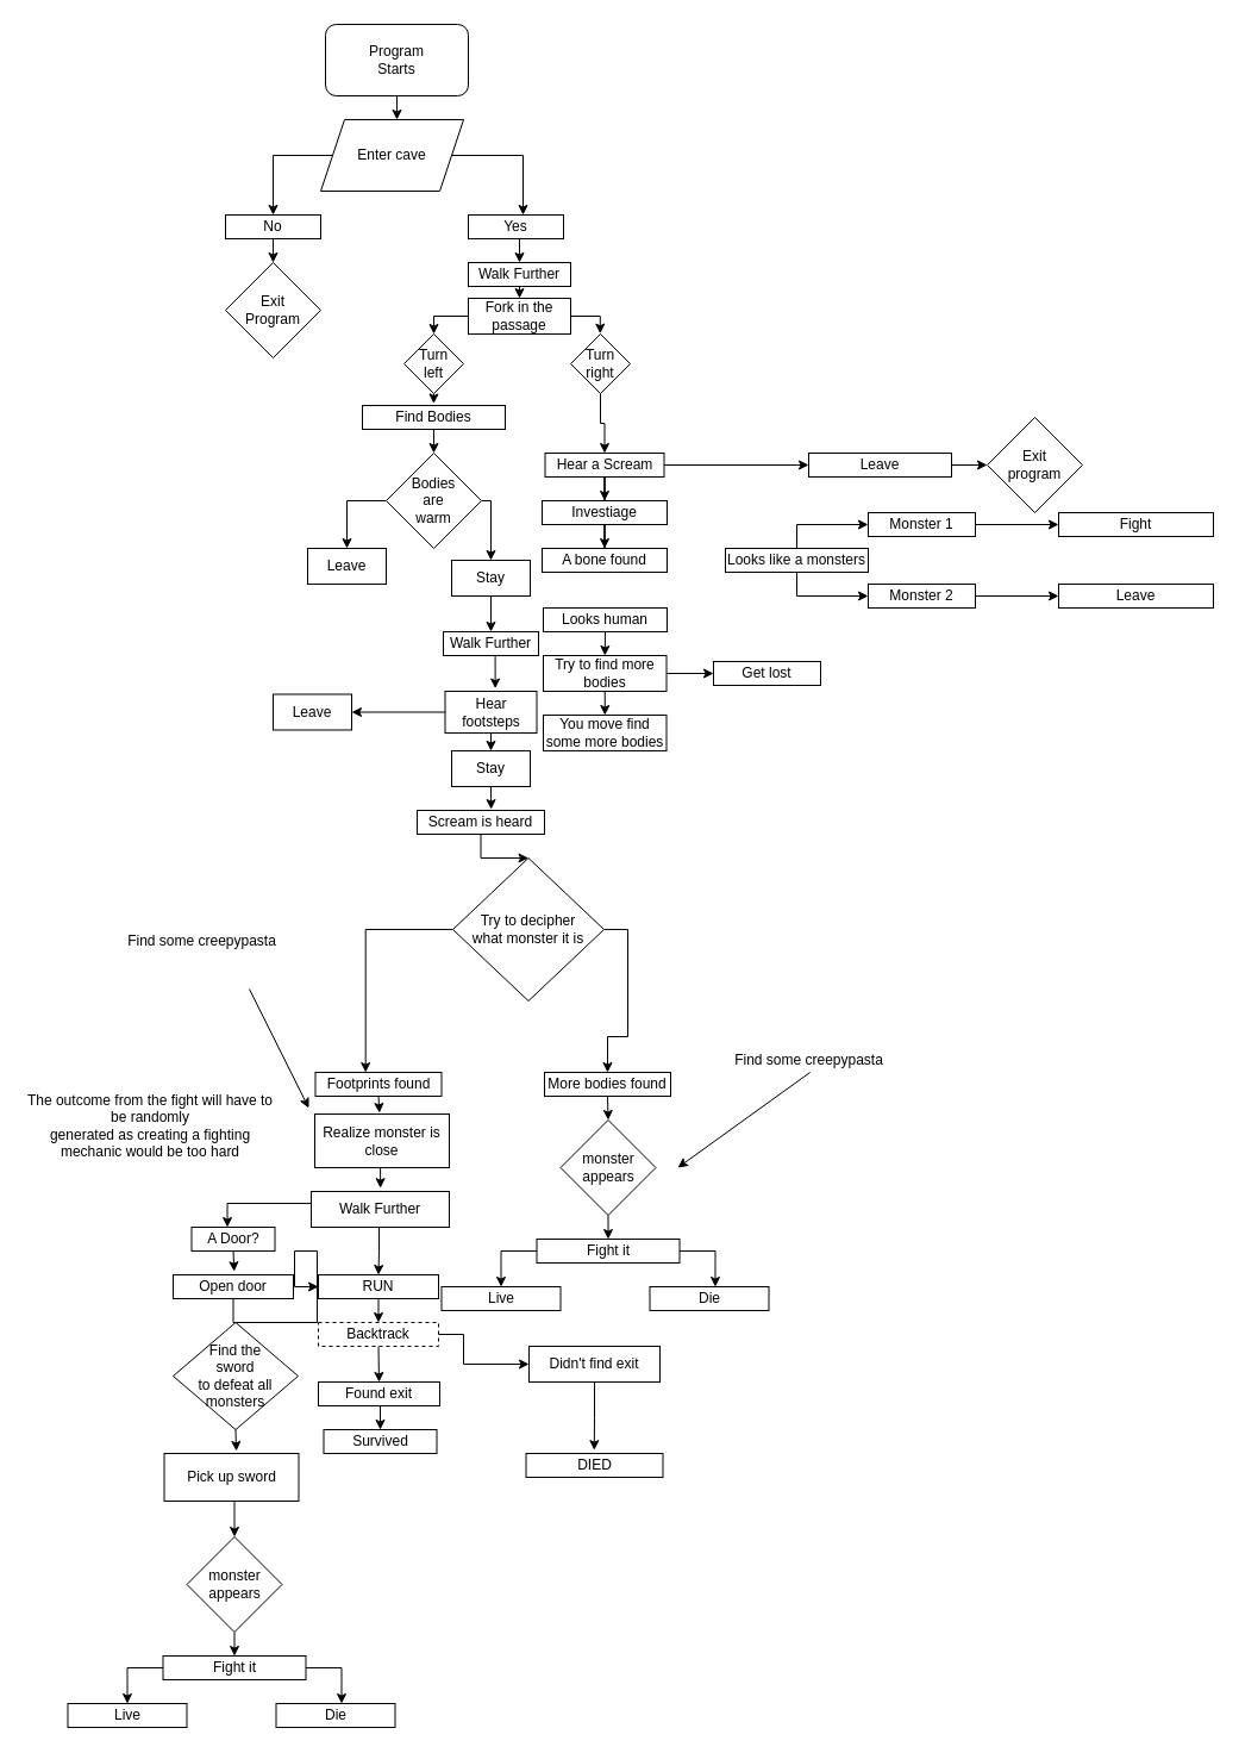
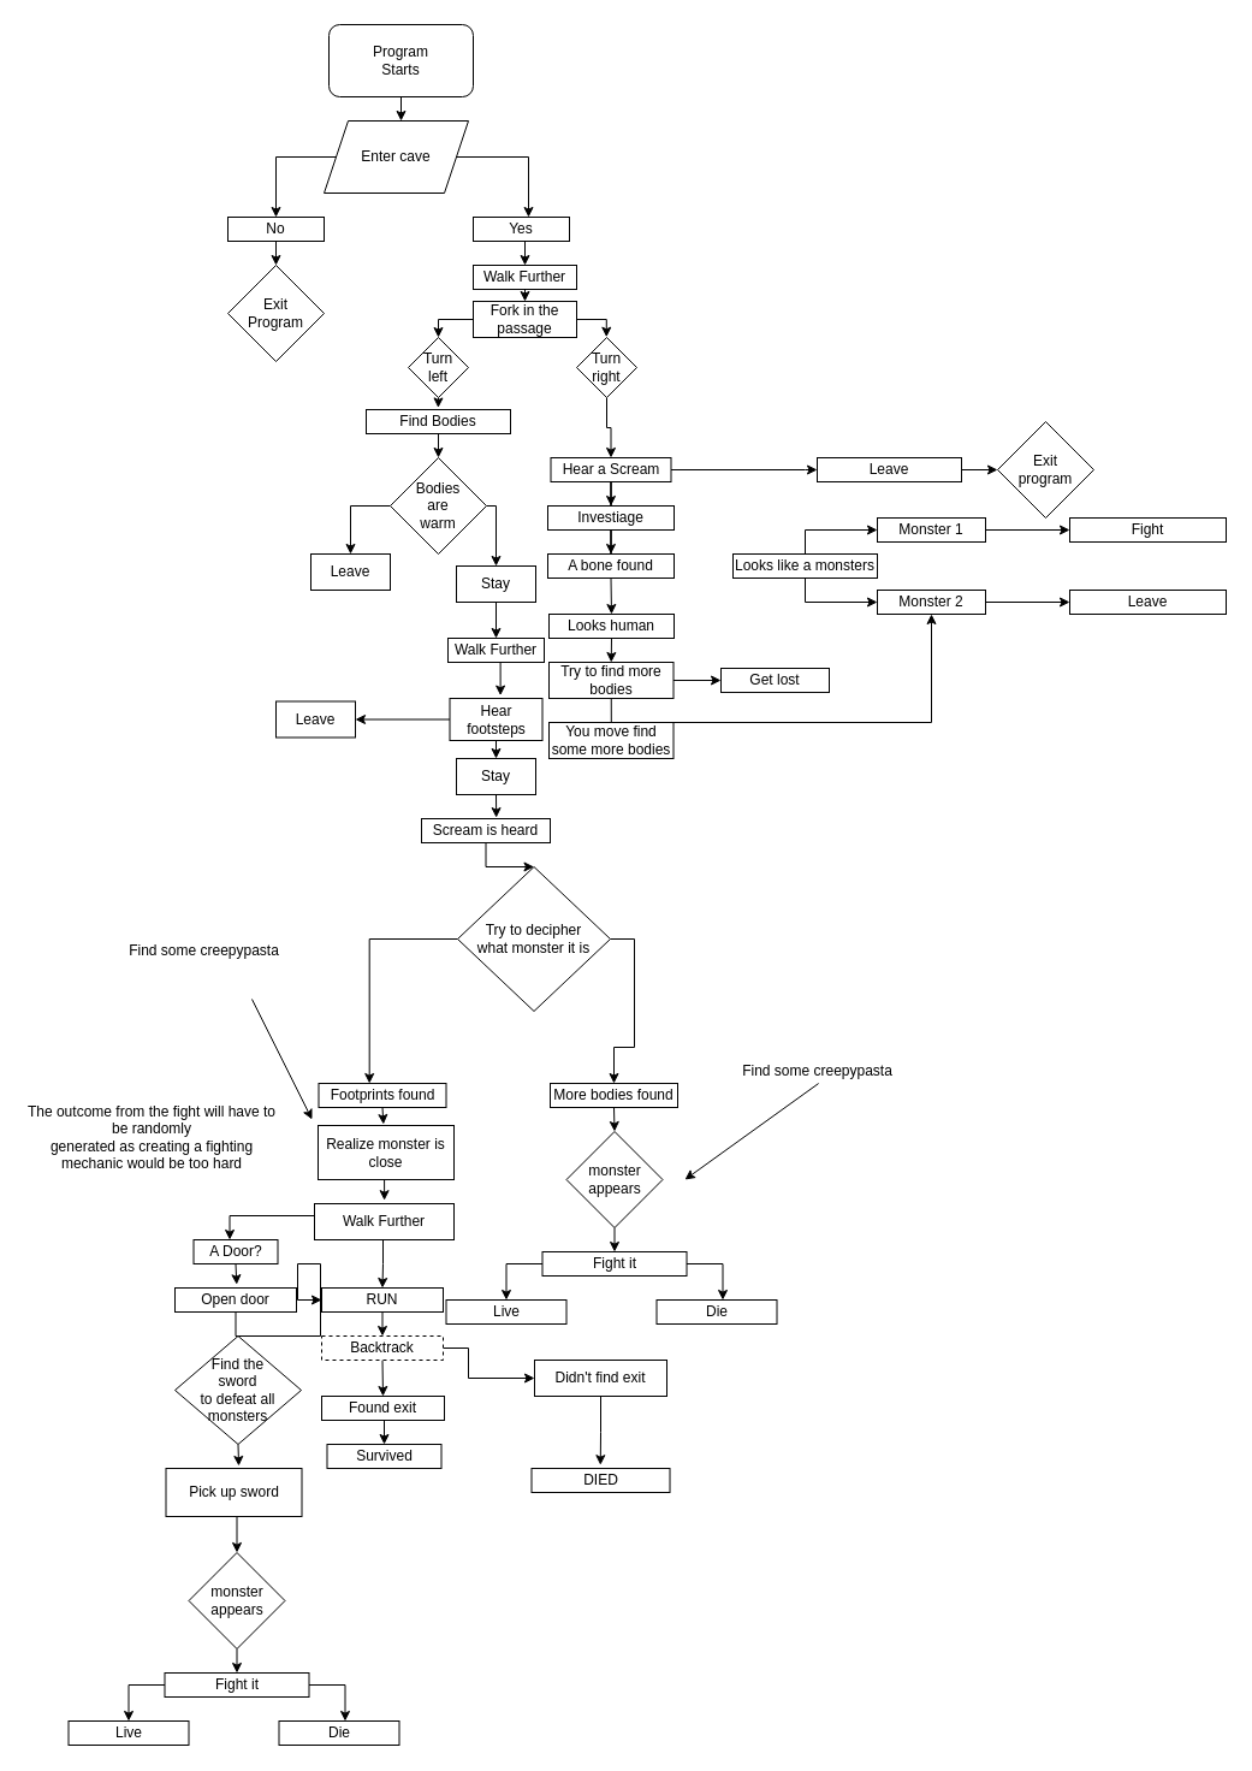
+ <mxCell id="28" style="edgeStyle=orthogonalEdgeStyle;rounded=0;orthogonalLoop=1;jettySize=auto;html=1;exitX=0.5;exitY=1;exitDx=0;exitDy=0;entryX=0.5;entryY=0;entryDx=0;entryDy=0;" edge="1" parent="1" source="29" target="100"><mxGeometry relative="1" as="geometry" /></mxCell>
- <mxCell id="105" style="edgeStyle=orthogonalEdgeStyle;rounded=0;orthogonalLoop=1;jettySize=auto;html=1;exitX=0.5;exitY=1;exitDx=0;exitDy=0;entryX=0.5;entryY=0;entryDx=0;entryDy=0;" edge="1" parent="1" source="106" target="113"><mxGeometry relative="1" as="geometry" /></mxCell>
+ <mxCell id="105" style="edgeStyle=orthogonalEdgeStyle;rounded=0;orthogonalLoop=1;jettySize=auto;html=1;exitX=0.5;exitY=1;exitDx=0;exitDy=0;" edge="1" parent="1" source="106" target="110"><mxGeometry relative="1" as="geometry" /></mxCell>
